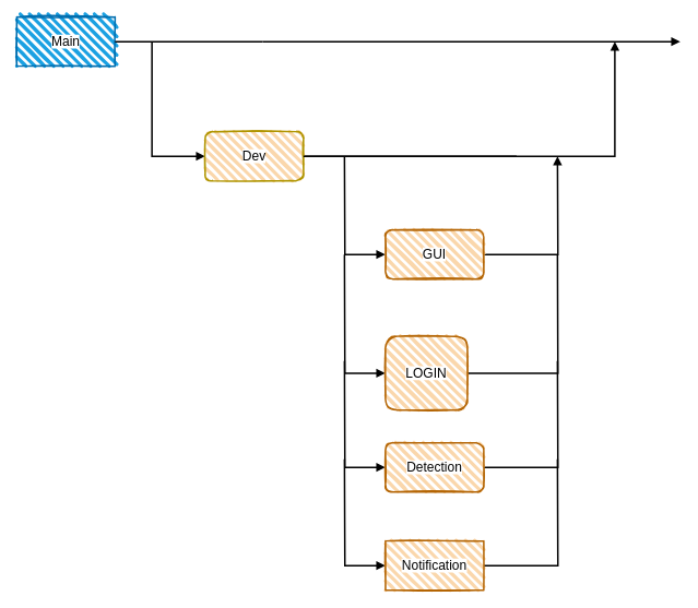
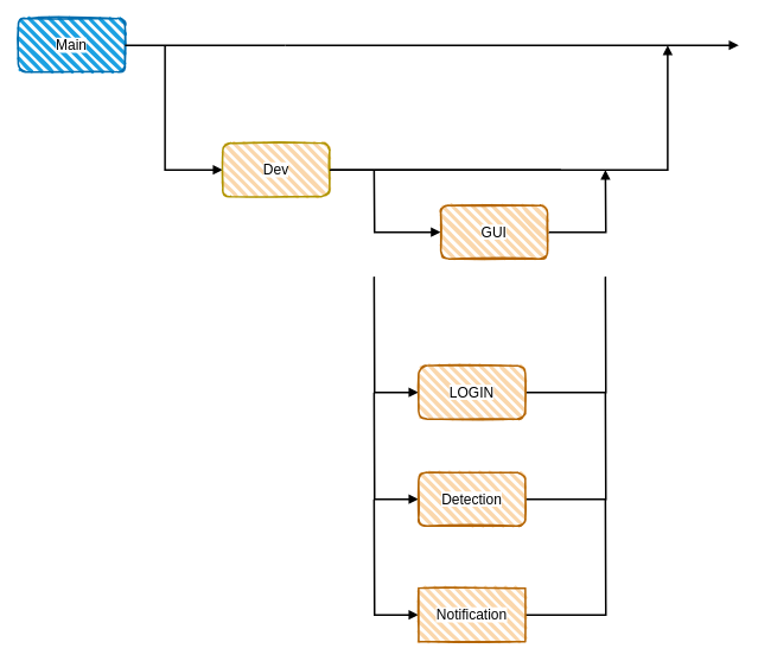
- <mxCell id="2" value="&lt;font color=&quot;#000000&quot; style=&quot;background-color: rgb(255 , 255 , 255) ; font-size: 16px&quot;&gt;Main&lt;/font&gt;" style="whiteSpace=wrap;html=1;strokeWidth=2;fillWeight=4;hachureGap=8;hachureAngle=45;fillColor=#1ba1e2;sketch=1;strokeColor=#006EAF;fontColor=#ffffff;rounded=0;" vertex="1" parent="1"><mxGeometry x="20" y="20" width="120" height="60" as="geometry" /></mxCell>
+ <mxCell id="2" value="&lt;font color=&quot;#000000&quot; style=&quot;background-color: rgb(255 , 255 , 255) ; font-size: 16px&quot;&gt;Main&lt;/font&gt;" style="rounded=1;whiteSpace=wrap;html=1;strokeWidth=2;fillWeight=4;hachureGap=8;hachureAngle=45;fillColor=#1ba1e2;sketch=1;strokeColor=#006EAF;fontColor=#ffffff;" vertex="1" parent="1"><mxGeometry x="20" y="20" width="120" height="60" as="geometry" /></mxCell>
- <mxCell id="10" value="&lt;font color=&quot;#000000&quot; style=&quot;background-color: rgb(255 , 255 , 255) ; font-size: 16px&quot;&gt;GUI&lt;/font&gt;" style="rounded=1;whiteSpace=wrap;html=1;strokeWidth=2;fillWeight=4;hachureGap=8;hachureAngle=45;fillColor=#fad7ac;sketch=1;strokeColor=#b46504;" vertex="1" parent="1"><mxGeometry x="470" y="280" width="120" height="60" as="geometry" /></mxCell>
+ <mxCell id="10" value="&lt;font color=&quot;#000000&quot; style=&quot;background-color: rgb(255 , 255 , 255) ; font-size: 16px&quot;&gt;GUI&lt;/font&gt;" style="rounded=1;whiteSpace=wrap;html=1;strokeWidth=2;fillWeight=4;hachureGap=8;hachureAngle=45;fillColor=#fad7ac;sketch=1;strokeColor=#b46504;" vertex="1" parent="1"><mxGeometry x="495" y="230" width="120" height="60" as="geometry" /></mxCell>
- <mxCell id="14" value="&lt;font color=&quot;#000000&quot; style=&quot;background-color: rgb(255 , 255 , 255) ; font-size: 16px&quot;&gt;LOGIN&lt;/font&gt;" style="rounded=1;whiteSpace=wrap;html=1;strokeWidth=2;fillWeight=4;hachureGap=8;hachureAngle=45;fillColor=#fad7ac;sketch=1;strokeColor=#b46504;" vertex="1" parent="1"><mxGeometry x="470" y="410" width="100" height="90" as="geometry" /></mxCell>
+ <mxCell id="14" value="&lt;font color=&quot;#000000&quot; style=&quot;background-color: rgb(255 , 255 , 255) ; font-size: 16px&quot;&gt;LOGIN&lt;/font&gt;" style="rounded=1;whiteSpace=wrap;html=1;strokeWidth=2;fillWeight=4;hachureGap=8;hachureAngle=45;fillColor=#fad7ac;sketch=1;strokeColor=#b46504;" vertex="1" parent="1"><mxGeometry x="470" y="410" width="120" height="60" as="geometry" /></mxCell>
- <mxCell id="17" value="&lt;font color=&quot;#000000&quot; style=&quot;background-color: rgb(255 , 255 , 255) ; font-size: 16px&quot;&gt;Detection&lt;/font&gt;" style="rounded=1;whiteSpace=wrap;html=1;strokeWidth=2;fillWeight=4;hachureGap=8;hachureAngle=45;fillColor=#fad7ac;sketch=1;strokeColor=#b46504;" vertex="1" parent="1"><mxGeometry x="470" y="540" width="120" height="60" as="geometry" /></mxCell>
+ <mxCell id="17" value="&lt;font color=&quot;#000000&quot; style=&quot;background-color: rgb(255 , 255 , 255) ; font-size: 16px&quot;&gt;Detection&lt;/font&gt;" style="rounded=1;whiteSpace=wrap;html=1;strokeWidth=2;fillWeight=4;hachureGap=8;hachureAngle=45;fillColor=#fad7ac;sketch=1;strokeColor=#b46504;" vertex="1" parent="1"><mxGeometry x="470" y="530" width="120" height="60" as="geometry" /></mxCell>
